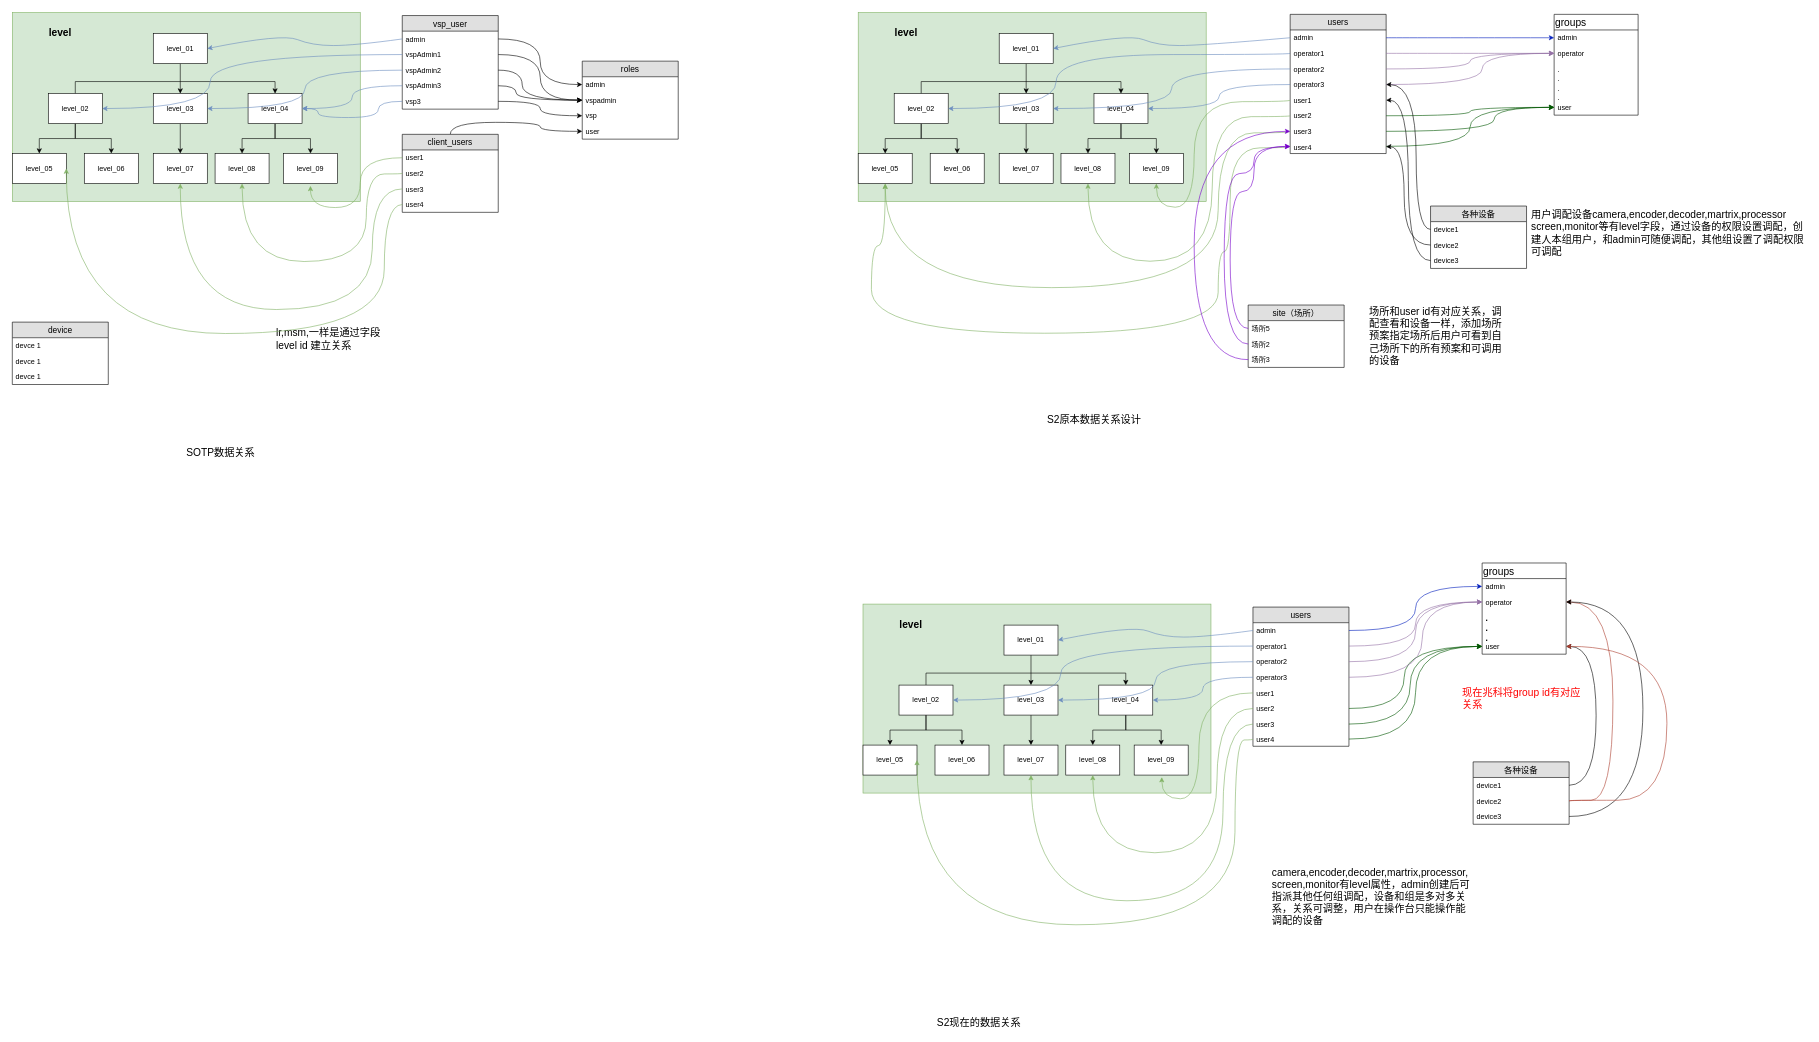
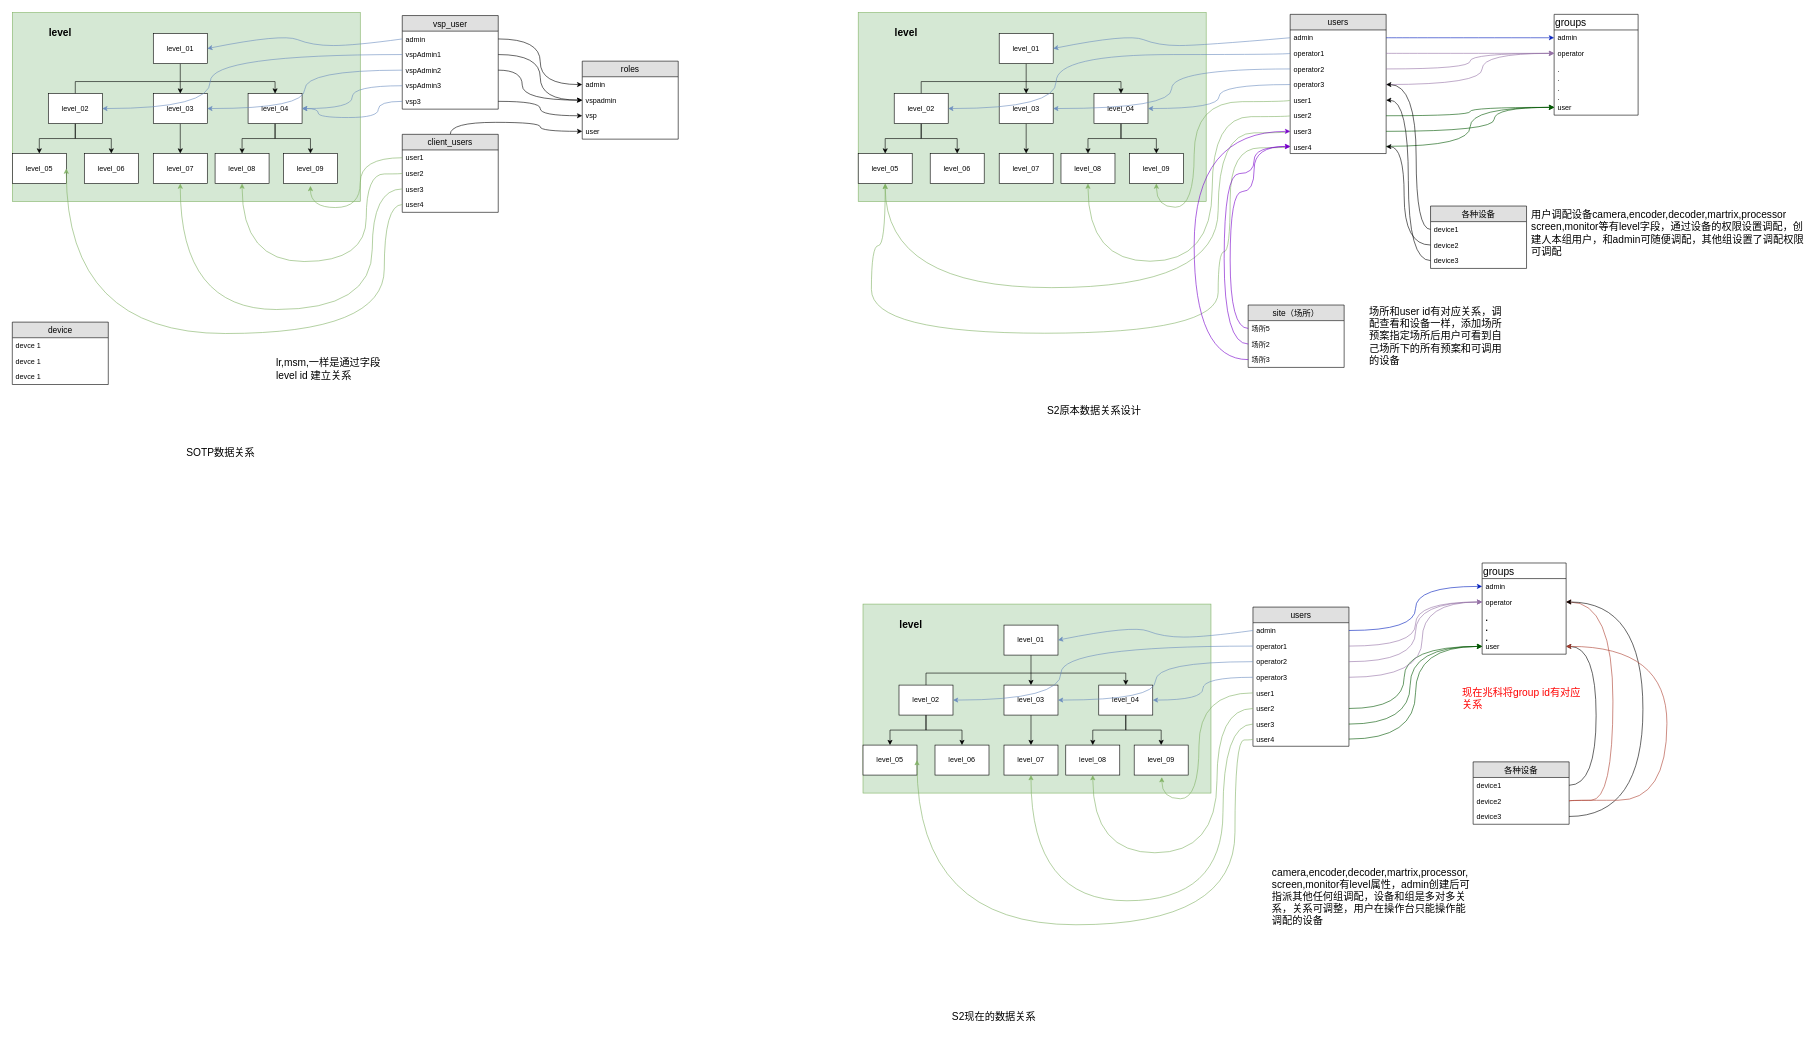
- <mxCell id="182" style="edgeStyle=orthogonalEdgeStyle;curved=1;rounded=0;orthogonalLoop=1;jettySize=auto;html=1;exitX=1;exitY=0.5;exitDx=0;exitDy=0;fontSize=17;fontColor=#000000;entryX=0;entryY=0.5;entryDx=0;entryDy=0;" edge="1" parent="1" source="23" target="176"><mxGeometry relative="1" as="geometry"><mxPoint x="880" y="309" as="targetPoint" /><Array as="points"><mxPoint x="860" y="142" /><mxPoint x="860" y="166" /></Array></mxGeometry></mxCell>
- <mxCell id="36" value="lr,msm,一样是通过字段level id 建立关系" style="text;html=1;strokeColor=none;fillColor=none;align=left;verticalAlign=middle;whiteSpace=wrap;rounded=0;shadow=0;glass=0;comic=0;fontSize=17;" vertex="1" parent="1"><mxGeometry x="458" y="540" width="180" height="50" as="geometry" /></mxCell>
+ <mxCell id="36" value="lr,msm,一样是通过字段level id 建立关系" style="text;html=1;strokeColor=none;fillColor=none;align=left;verticalAlign=middle;whiteSpace=wrap;rounded=0;shadow=0;glass=0;comic=0;fontSize=17;" vertex="1" parent="1"><mxGeometry x="458" y="590" width="180" height="50" as="geometry" /></mxCell>
- <mxCell id="159" value="S2原本数据关系设计" style="text;html=1;strokeColor=none;fillColor=none;align=center;verticalAlign=middle;whiteSpace=wrap;rounded=0;shadow=0;glass=0;comic=0;fontSize=17;fontColor=#000000;" vertex="1" parent="1"><mxGeometry x="1710.5" y="688.5" width="225" height="20" as="geometry" /></mxCell>
+ <mxCell id="159" value="S2原本数据关系设计" style="text;html=1;strokeColor=none;fillColor=none;align=center;verticalAlign=middle;whiteSpace=wrap;rounded=0;shadow=0;glass=0;comic=0;fontSize=17;fontColor=#000000;" vertex="1" parent="1"><mxGeometry x="1710.5" y="673.5" width="225" height="20" as="geometry" /></mxCell>
- <mxCell id="165" value="S2现在的数据关系" style="text;html=1;strokeColor=none;fillColor=none;align=center;verticalAlign=middle;whiteSpace=wrap;rounded=0;shadow=0;glass=0;comic=0;fontSize=17;fontColor=#000000;" vertex="1" parent="1"><mxGeometry x="1518.5" y="1694" width="225" height="20" as="geometry" /></mxCell>
+ <mxCell id="165" value="S2现在的数据关系" style="text;html=1;strokeColor=none;fillColor=none;align=center;verticalAlign=middle;whiteSpace=wrap;rounded=0;shadow=0;glass=0;comic=0;fontSize=17;fontColor=#000000;" vertex="1" parent="1"><mxGeometry x="1543.5" y="1684" width="225" height="20" as="geometry" /></mxCell>
